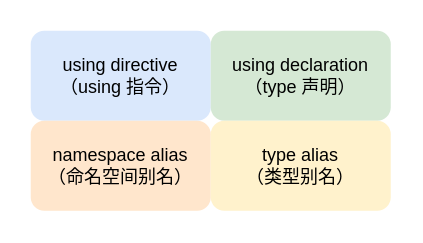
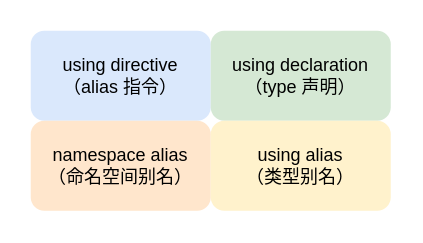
- <mxCell id="2" value="using directive&lt;br&gt;（using 指令）" style="rounded=1;whiteSpace=wrap;html=1;fillColor=#dae8fc;strokeColor=none;" vertex="1" parent="1"><mxGeometry x="20" y="20" width="120" height="60" as="geometry" /></mxCell>
+ <mxCell id="2" value="using directive&lt;br&gt;（alias 指令）" style="rounded=1;whiteSpace=wrap;html=1;fillColor=#dae8fc;strokeColor=none;" vertex="1" parent="1"><mxGeometry x="20" y="20" width="120" height="60" as="geometry" /></mxCell>
- <mxCell id="5" value="type alias&lt;br&gt;（类型别名）" style="rounded=1;whiteSpace=wrap;html=1;fillColor=#fff2cc;strokeColor=none;" vertex="1" parent="1"><mxGeometry x="140" y="80" width="120" height="60" as="geometry" /></mxCell>
+ <mxCell id="5" value="using alias&lt;br&gt;（类型别名）" style="rounded=1;whiteSpace=wrap;html=1;fillColor=#fff2cc;strokeColor=none;" vertex="1" parent="1"><mxGeometry x="140" y="80" width="120" height="60" as="geometry" /></mxCell>
